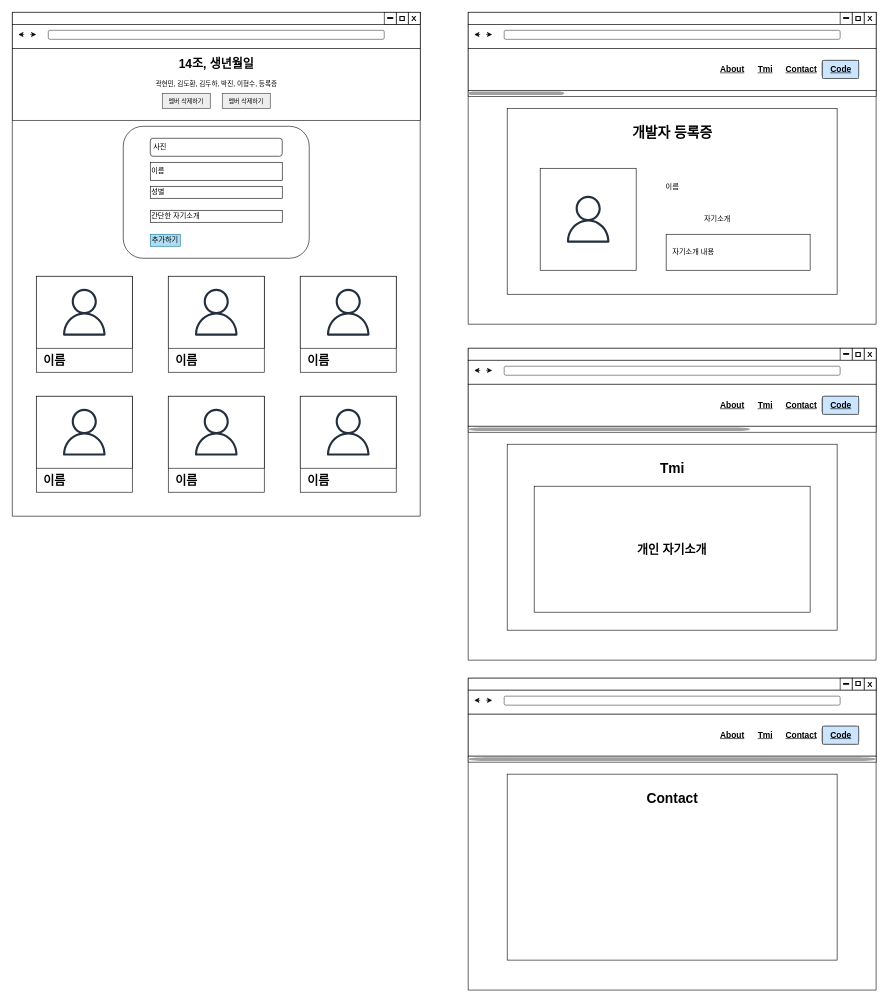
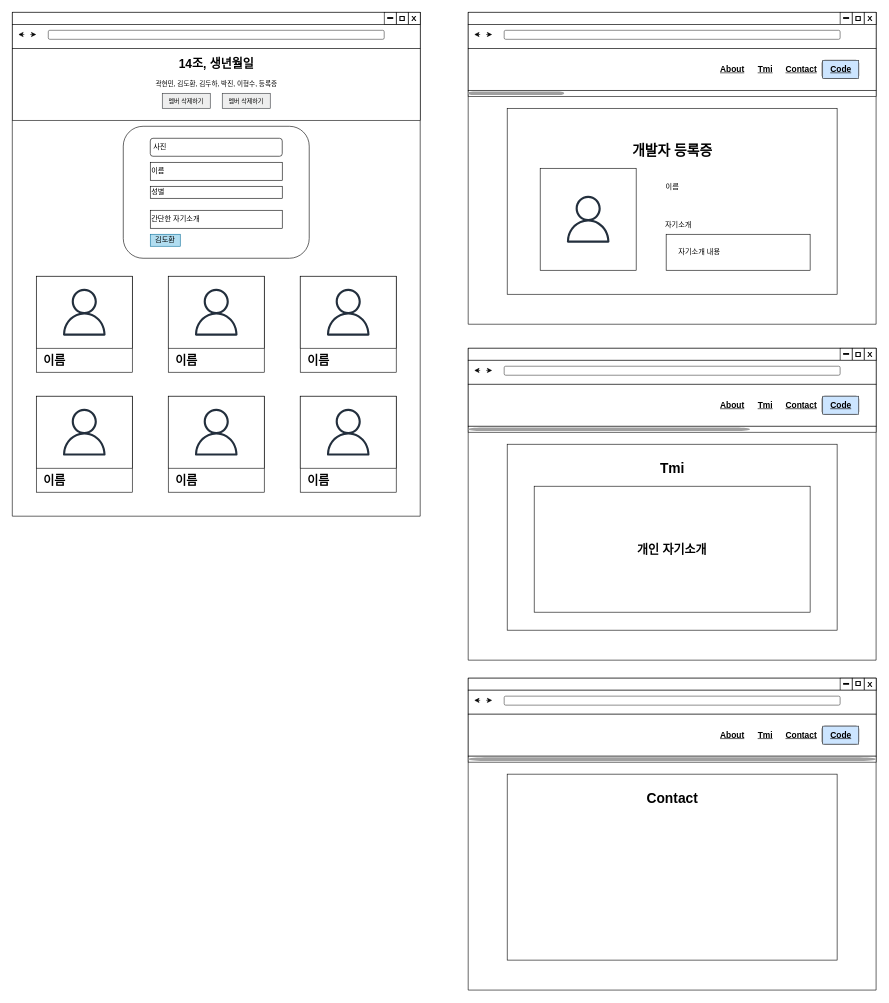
- <mxCell id="66" value="개발자 등록증" style="text;html=1;align=center;verticalAlign=middle;resizable=0;points=[];autosize=1;strokeColor=none;fillColor=none;fontStyle=1;fontSize=23;" vertex="1" parent="47"><mxGeometry x="260" y="180" width="160" height="40" as="geometry" /></mxCell>
+ <mxCell id="66" value="개발자 등록증" style="text;html=1;align=center;verticalAlign=middle;resizable=0;points=[];autosize=1;strokeColor=none;fillColor=none;fontStyle=1;fontSize=23;" vertex="1" parent="47"><mxGeometry x="260" y="210" width="160" height="40" as="geometry" /></mxCell>
- <mxCell id="21" value="간단한 자기소개" style="rounded=0;whiteSpace=wrap;html=1;align=left;" vertex="1" parent="2"><mxGeometry x="230" y="330" width="220" height="20" as="geometry" /></mxCell>
+ <mxCell id="21" value="간단한 자기소개" style="rounded=0;whiteSpace=wrap;html=1;align=left;" vertex="1" parent="2"><mxGeometry x="230" y="330" width="220" height="30" as="geometry" /></mxCell>
- <mxCell id="70" value="자기소개" style="text;html=1;align=center;verticalAlign=middle;resizable=0;points=[];autosize=1;strokeColor=none;fillColor=none;" vertex="1" parent="47"><mxGeometry x="380" y="330" width="70" height="30" as="geometry" /></mxCell>
+ <mxCell id="70" value="자기소개" style="text;html=1;align=center;verticalAlign=middle;resizable=0;points=[];autosize=1;strokeColor=none;fillColor=none;" vertex="1" parent="47"><mxGeometry x="315" y="340" width="70" height="30" as="geometry" /></mxCell>
- <mxCell id="22" value="추가하기" style="rounded=0;whiteSpace=wrap;html=1;fillColor=#b1ddf0;strokeColor=#10739e;" vertex="1" parent="2"><mxGeometry x="230" y="370" width="50" height="20" as="geometry" /></mxCell>
+ <mxCell id="22" value="김도환" style="rounded=0;whiteSpace=wrap;html=1;fillColor=#b1ddf0;strokeColor=#10739e;" vertex="1" parent="2"><mxGeometry x="230" y="370" width="50" height="20" as="geometry" /></mxCell>
- <mxCell id="72" value="자기소개 내용" style="text;html=1;align=center;verticalAlign=middle;resizable=0;points=[];autosize=1;strokeColor=none;fillColor=none;" vertex="1" parent="47"><mxGeometry x="330" y="385" width="90" height="30" as="geometry" /></mxCell>
+ <mxCell id="72" value="자기소개 내용" style="text;html=1;align=center;verticalAlign=middle;resizable=0;points=[];autosize=1;strokeColor=none;fillColor=none;" vertex="1" parent="47"><mxGeometry x="340" y="385" width="90" height="30" as="geometry" /></mxCell>
